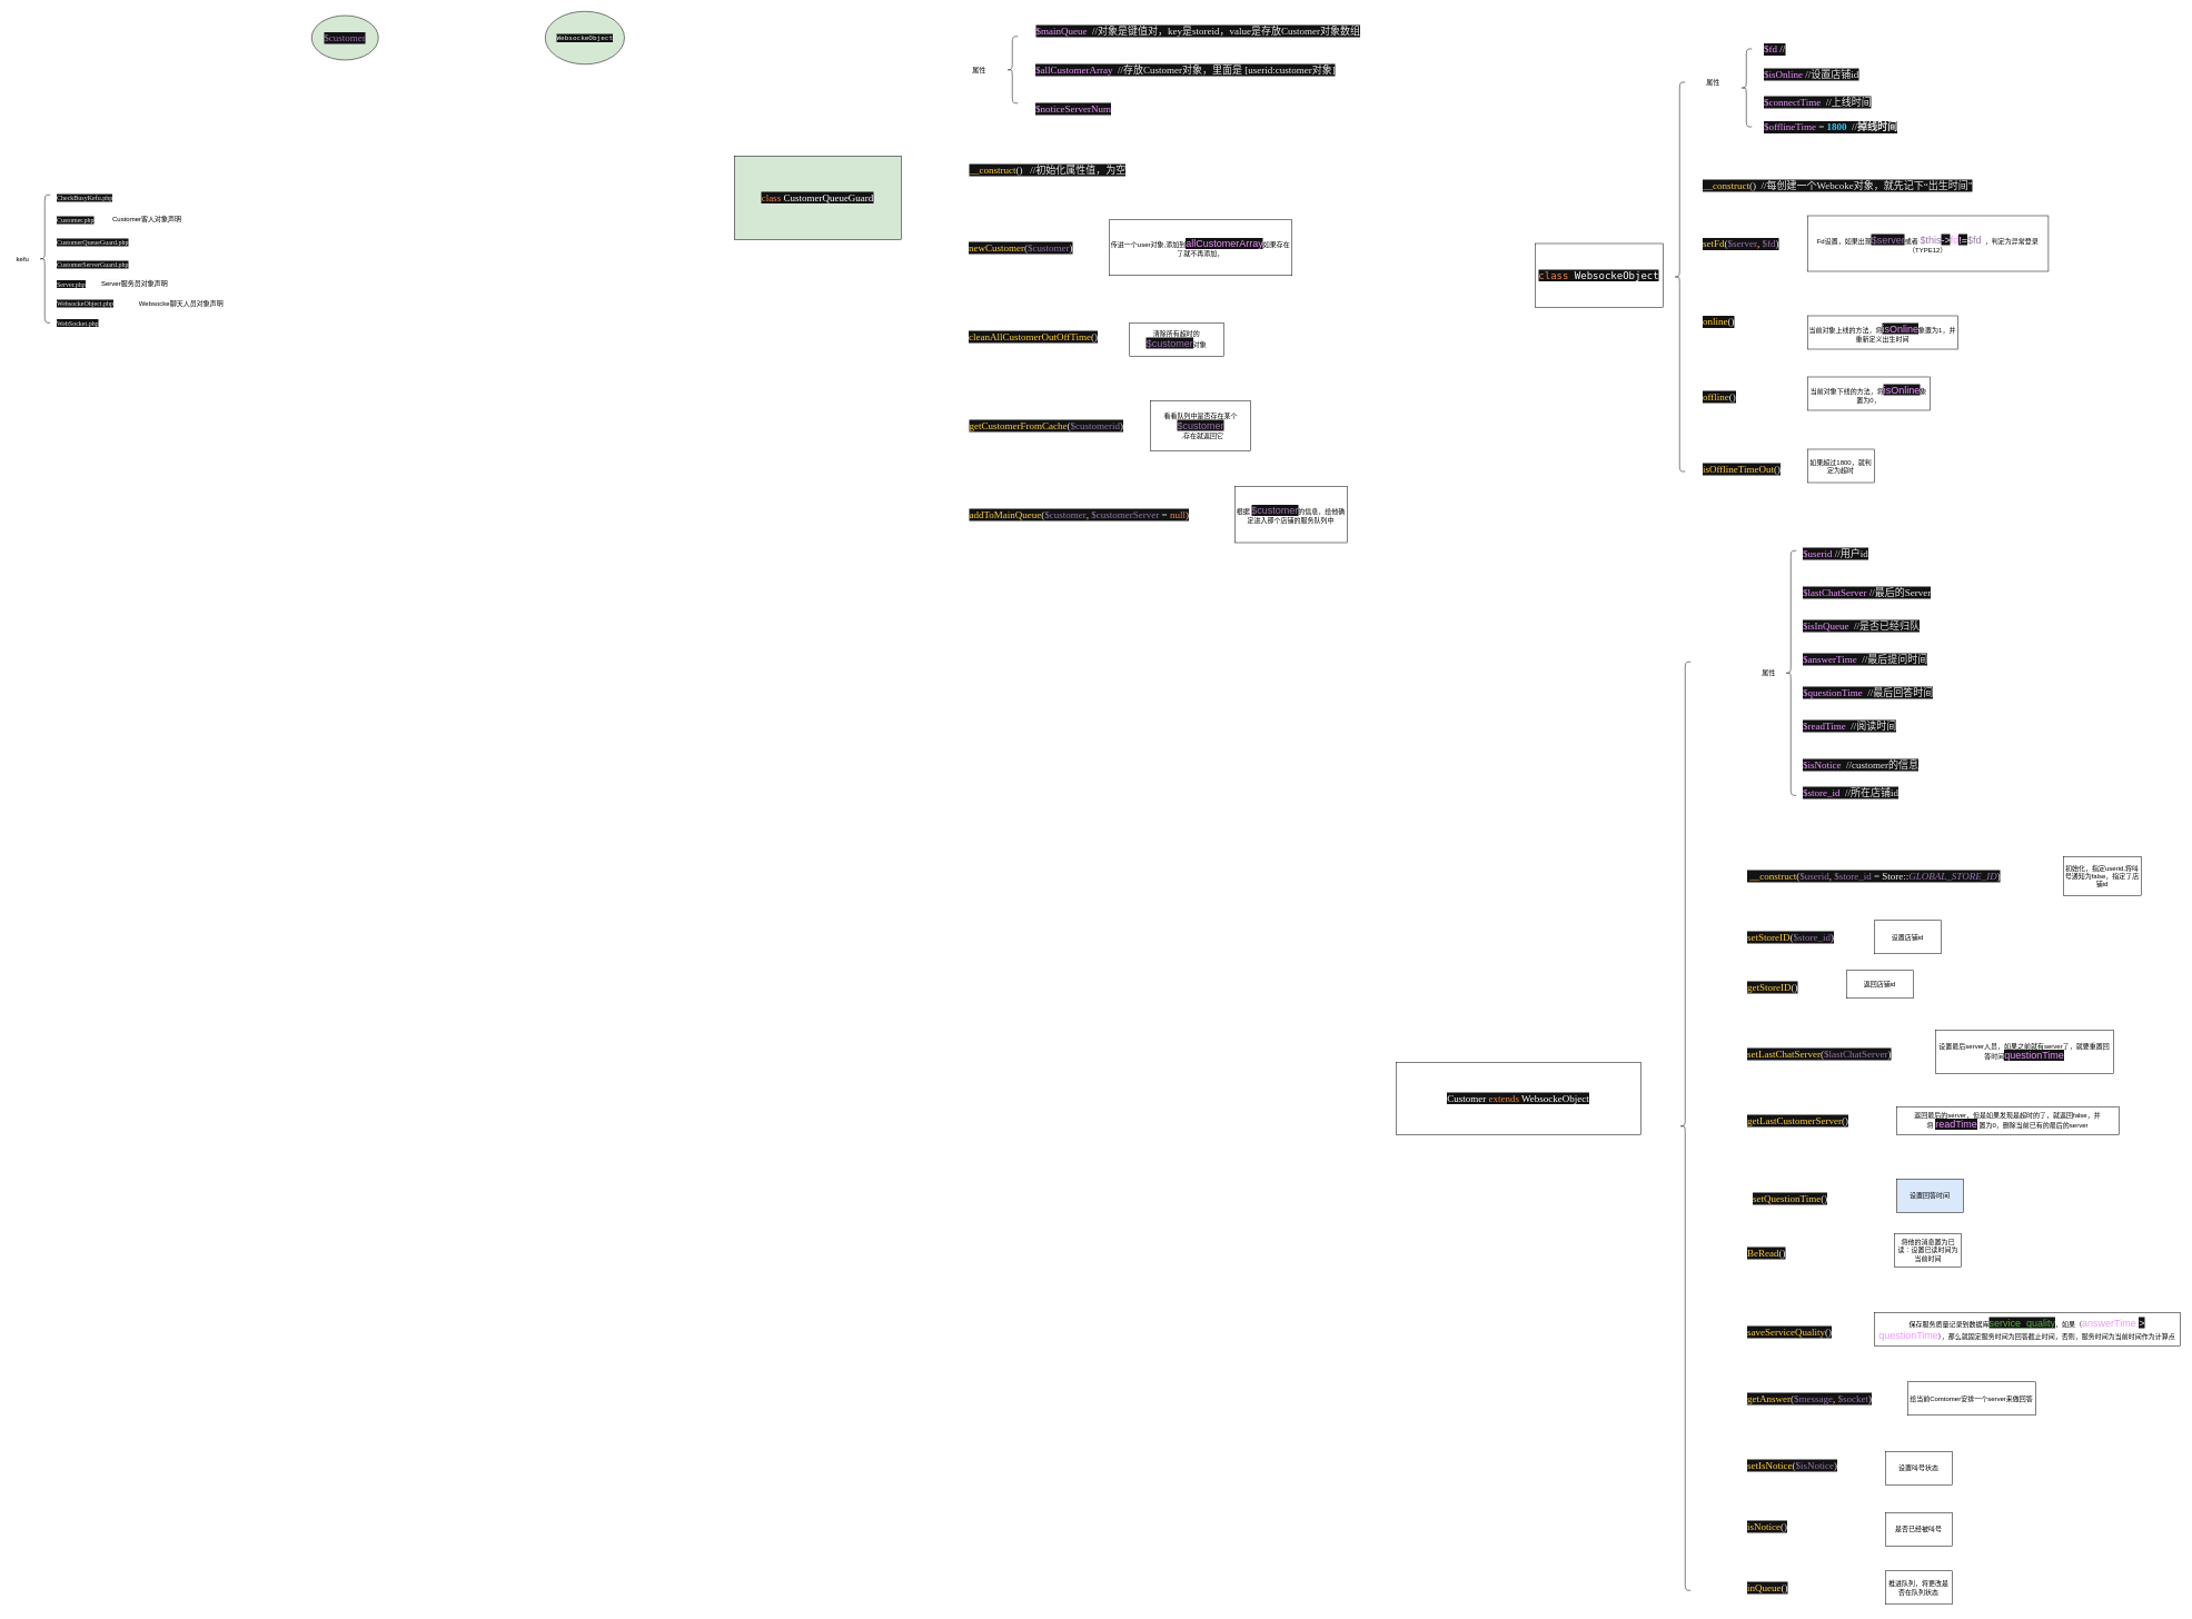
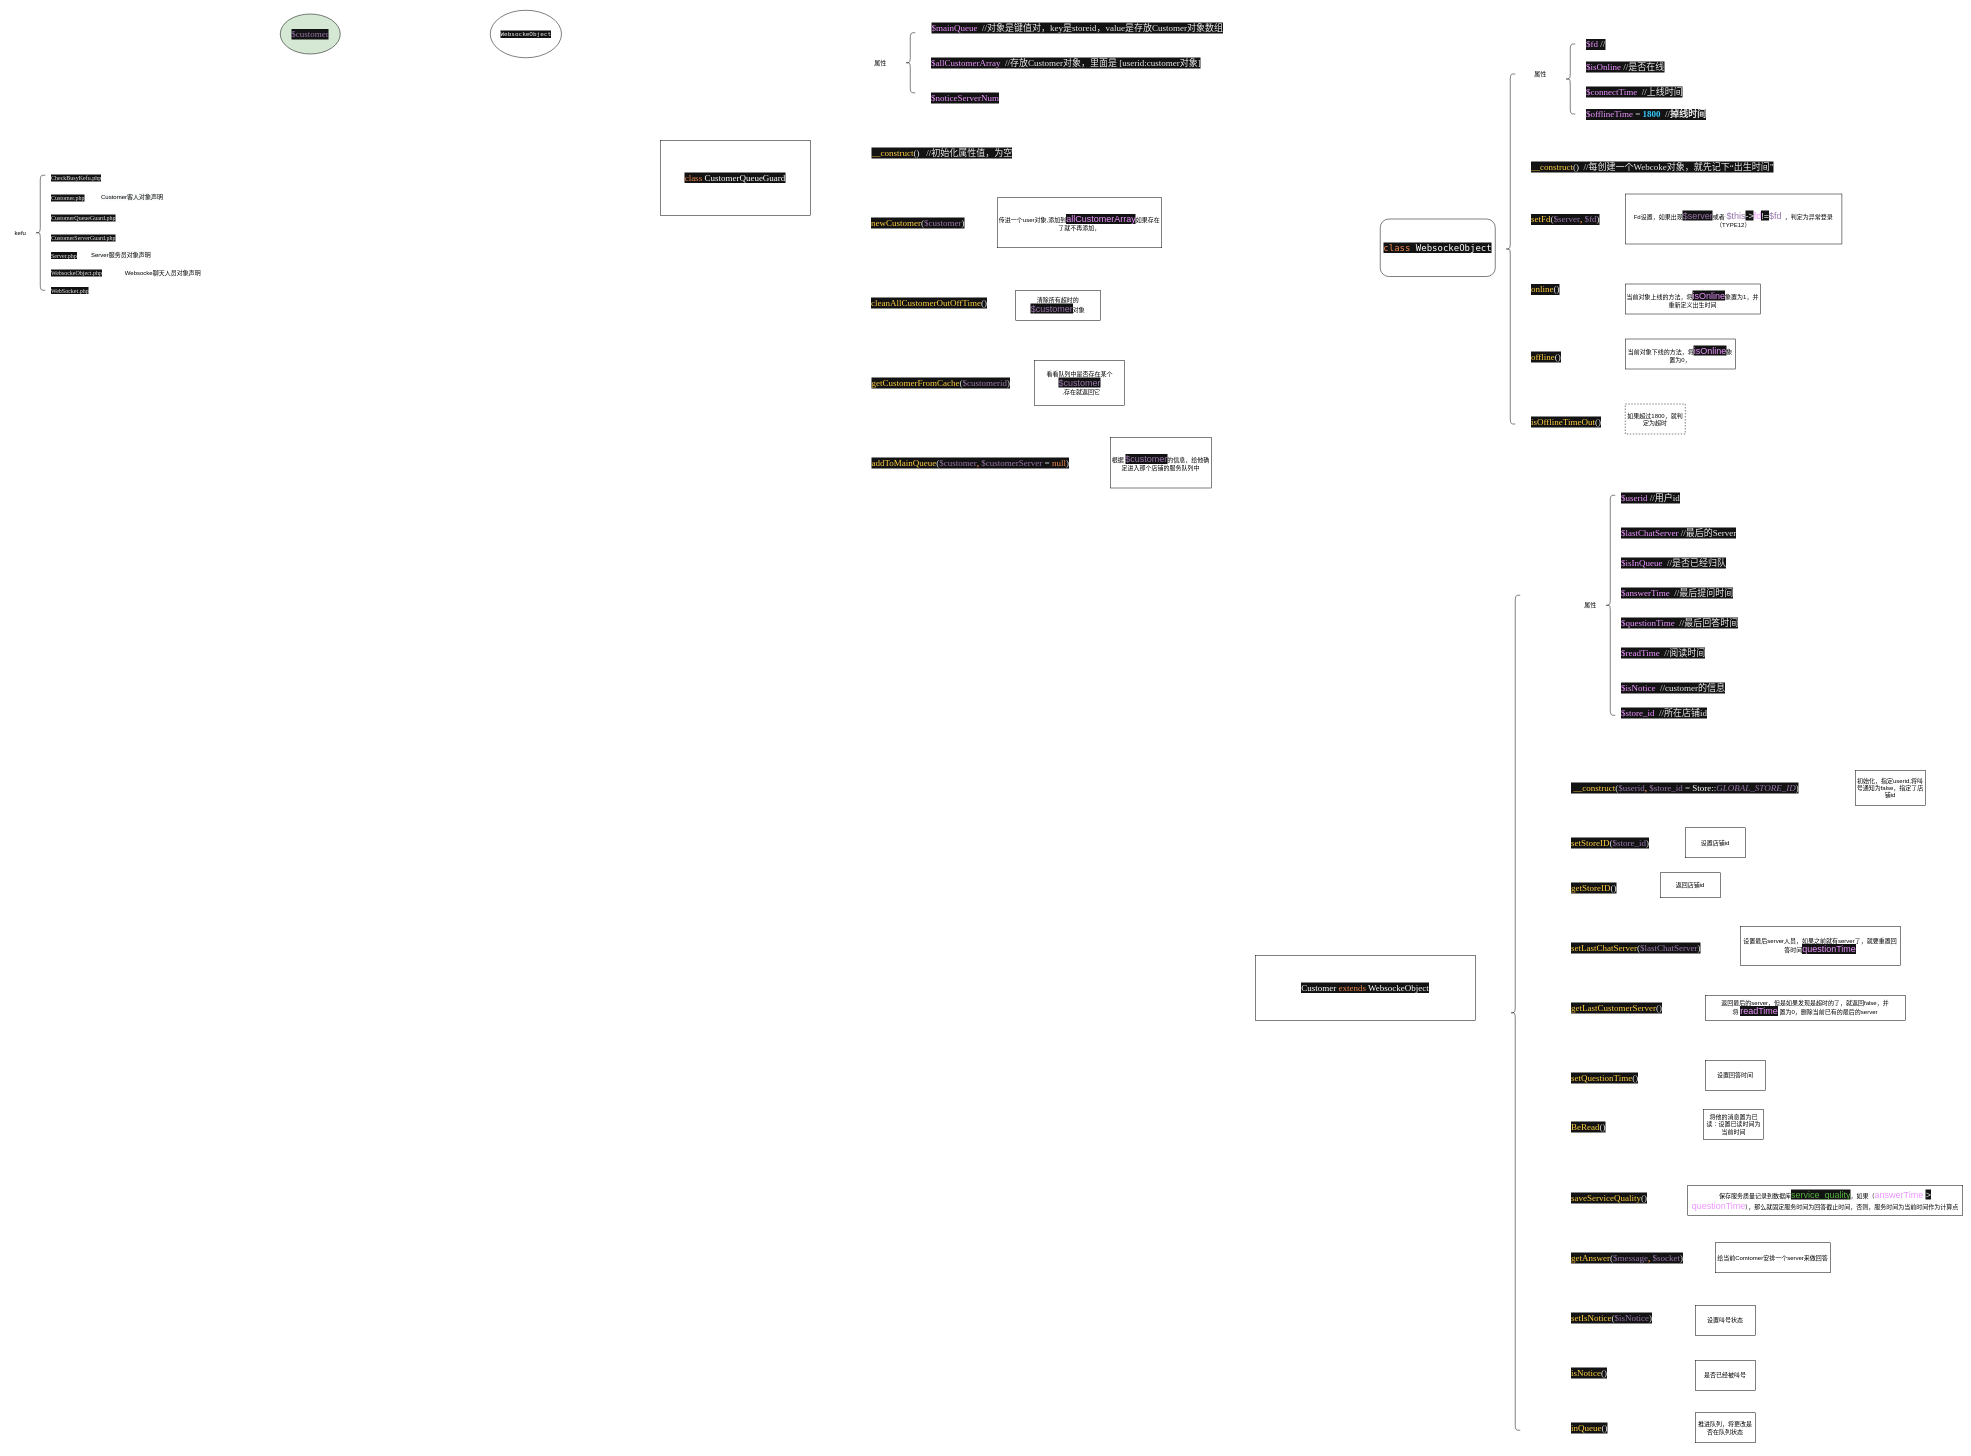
- <mxCell id="31" value="&lt;pre style=&quot;color: rgb(235 , 235 , 235) ; font-size: 13.5pt&quot;&gt;&lt;pre style=&quot;font-size: 13.5pt&quot;&gt;&lt;pre style=&quot;font-size: 13.5pt&quot;&gt;&lt;pre style=&quot;background-color: rgb(19 , 19 , 20) ; font-size: 9pt&quot;&gt;WebsockeObject&lt;/pre&gt;&lt;/pre&gt;&lt;/pre&gt;&lt;/pre&gt;" style="ellipse;whiteSpace=wrap;html=1;fillColor=#d5e8d4;" vertex="1" parent="1"><mxGeometry x="980" y="20" width="142.5" height="95" as="geometry" /></mxCell>
+ <mxCell id="31" value="&lt;pre style=&quot;color: rgb(235 , 235 , 235) ; font-size: 13.5pt&quot;&gt;&lt;pre style=&quot;font-size: 13.5pt&quot;&gt;&lt;pre style=&quot;font-size: 13.5pt&quot;&gt;&lt;pre style=&quot;background-color: rgb(19 , 19 , 20) ; font-size: 9pt&quot;&gt;WebsockeObject&lt;/pre&gt;&lt;/pre&gt;&lt;/pre&gt;&lt;/pre&gt;" style="ellipse;whiteSpace=wrap;html=1;" vertex="1" parent="1"><mxGeometry x="980" y="20" width="142.5" height="95" as="geometry" /></mxCell>
- <mxCell id="17" value="&lt;pre style=&quot;background-color: #131314 ; color: #ebebeb ; font-family: &amp;#34;宋体&amp;#34; ; font-size: 13.5pt&quot;&gt;&lt;span style=&quot;color: #ed94ff&quot;&gt;$isOnline &lt;/span&gt;//设置店铺id&lt;/pre&gt;" style="text;whiteSpace=wrap;html=1;" vertex="1" parent="1"><mxGeometry x="3170" y="97.5" width="380" height="70" as="geometry" /></mxCell>
+ <mxCell id="17" value="&lt;pre style=&quot;background-color: #131314 ; color: #ebebeb ; font-family: &amp;#34;宋体&amp;#34; ; font-size: 13.5pt&quot;&gt;&lt;span style=&quot;color: #ed94ff&quot;&gt;$isOnline &lt;/span&gt;//是否在线&lt;/pre&gt;" style="text;whiteSpace=wrap;html=1;" vertex="1" parent="1"><mxGeometry x="3170" y="97.5" width="380" height="70" as="geometry" /></mxCell>
- <mxCell id="2" value="&lt;pre style=&quot;background-color: #131314 ; color: #ebebeb ; font-family: &amp;#34;宋体&amp;#34; ; font-size: 13.5pt&quot;&gt;&lt;span style=&quot;color: #ed864a&quot;&gt;class &lt;/span&gt;&lt;span style=&quot;color: #ffffff&quot;&gt;CustomerQueueGuard&lt;/span&gt;&lt;/pre&gt;" style="whiteSpace=wrap;html=1;fillColor=#d5e8d4;" vertex="1" parent="1"><mxGeometry x="1320" y="280" width="300" height="150" as="geometry" /></mxCell>
+ <mxCell id="2" value="&lt;pre style=&quot;background-color: #131314 ; color: #ebebeb ; font-family: &amp;#34;宋体&amp;#34; ; font-size: 13.5pt&quot;&gt;&lt;span style=&quot;color: #ed864a&quot;&gt;class &lt;/span&gt;&lt;span style=&quot;color: #ffffff&quot;&gt;CustomerQueueGuard&lt;/span&gt;&lt;/pre&gt;" style="whiteSpace=wrap;html=1;" vertex="1" parent="1"><mxGeometry x="1320" y="280" width="300" height="150" as="geometry" /></mxCell>
- <mxCell id="13" value="&lt;pre style=&quot;background-color: #131314 ; color: #ebebeb ; font-family: &amp;#34;宋体&amp;#34; ; font-size: 13.5pt&quot;&gt;&lt;pre style=&quot;font-size: 13.5pt&quot;&gt;&lt;span style=&quot;color: #ed864a&quot;&gt;class &lt;/span&gt;&lt;span style=&quot;color: #ffffff&quot;&gt;WebsockeObject&lt;/span&gt;&lt;/pre&gt;&lt;/pre&gt;" style="whiteSpace=wrap;html=1;" vertex="1" parent="1"><mxGeometry x="2760" y="437.5" width="230" height="115" as="geometry" /></mxCell>
+ <mxCell id="13" value="&lt;pre style=&quot;background-color: #131314 ; color: #ebebeb ; font-family: &amp;#34;宋体&amp;#34; ; font-size: 13.5pt&quot;&gt;&lt;pre style=&quot;font-size: 13.5pt&quot;&gt;&lt;span style=&quot;color: #ed864a&quot;&gt;class &lt;/span&gt;&lt;span style=&quot;color: #ffffff&quot;&gt;WebsockeObject&lt;/span&gt;&lt;/pre&gt;&lt;/pre&gt;" style="whiteSpace=wrap;html=1;rounded=1;" vertex="1" parent="1"><mxGeometry x="2760" y="437.5" width="230" height="115" as="geometry" /></mxCell>
- <mxCell id="28" value="如果超过1800，就判定为超时" style="whiteSpace=wrap;html=1;" vertex="1" parent="1"><mxGeometry x="3250" y="807.5" width="120" height="60" as="geometry" /></mxCell>
+ <mxCell id="28" value="如果超过1800，就判定为超时" style="whiteSpace=wrap;html=1;dashed=1;" vertex="1" parent="1"><mxGeometry x="3250" y="807.5" width="120" height="60" as="geometry" /></mxCell>
- <mxCell id="70" value="设置回答时间" style="whiteSpace=wrap;html=1;fillColor=#dae8fc;" vertex="1" parent="1"><mxGeometry x="3410" y="2120" width="120" height="60" as="geometry" /></mxCell>
+ <mxCell id="70" value="设置回答时间" style="whiteSpace=wrap;html=1;" vertex="1" parent="1"><mxGeometry x="3410" y="2120" width="120" height="60" as="geometry" /></mxCell>
- <mxCell id="69" value="&lt;pre style=&quot;background-color: #131314 ; color: #ebebeb ; font-family: &amp;quot;宋体&amp;quot; ; font-size: 13.5pt&quot;&gt;&lt;span style=&quot;color: #ffcf40&quot;&gt;setQuestionTime&lt;/span&gt;()&lt;/pre&gt;" style="text;whiteSpace=wrap;html=1;" vertex="1" parent="1"><mxGeometry x="3150" y="2120" width="180" height="70" as="geometry" /></mxCell>
+ <mxCell id="69" value="&lt;pre style=&quot;background-color: #131314 ; color: #ebebeb ; font-family: &amp;quot;宋体&amp;quot; ; font-size: 13.5pt&quot;&gt;&lt;span style=&quot;color: #ffcf40&quot;&gt;setQuestionTime&lt;/span&gt;()&lt;/pre&gt;" style="text;whiteSpace=wrap;html=1;" vertex="1" parent="1"><mxGeometry x="3140" y="2120" width="180" height="70" as="geometry" /></mxCell>
- <mxCell id="75" value="保存服务质量记录到数据库&lt;span style=&quot;color: rgb(84 , 179 , 62) ; background-color: rgb(19 , 19 , 20) ; font-size: 13.5pt&quot;&gt;service_quality&lt;/span&gt;&lt;span&gt;，如果（&lt;/span&gt;&lt;span style=&quot;font-size: 13.5pt ; color: rgb(237 , 148 , 255)&quot;&gt;answerTime &lt;/span&gt;&lt;span style=&quot;background-color: rgb(19 , 19 , 20) ; color: rgb(235 , 235 , 235) ; font-size: 13.5pt&quot;&gt;&amp;gt; &lt;/span&gt;&lt;span style=&quot;font-size: 13.5pt ; color: rgb(237 , 148 , 255)&quot;&gt;questionTime&lt;/span&gt;&lt;span&gt;），那么就固定服务时间为回答截止时间，否则，服务时间为当前时间作为计算点&lt;/span&gt;" style="whiteSpace=wrap;html=1;" vertex="1" parent="1"><mxGeometry x="3370" y="2360" width="550" height="60" as="geometry" /></mxCell>
+ <mxCell id="75" value="保存服务质量记录到数据库&lt;span style=&quot;color: rgb(84 , 179 , 62) ; background-color: rgb(19 , 19 , 20) ; font-size: 13.5pt&quot;&gt;service_quality&lt;/span&gt;&lt;span&gt;，如果（&lt;/span&gt;&lt;span style=&quot;font-size: 13.5pt ; color: rgb(237 , 148 , 255)&quot;&gt;answerTime &lt;/span&gt;&lt;span style=&quot;background-color: rgb(19 , 19 , 20) ; color: rgb(235 , 235 , 235) ; font-size: 13.5pt&quot;&gt;&amp;gt; &lt;/span&gt;&lt;span style=&quot;font-size: 13.5pt ; color: rgb(237 , 148 , 255)&quot;&gt;questionTime&lt;/span&gt;&lt;span&gt;），那么就固定服务时间为回答截止时间，否则，服务时间为当前时间作为计算点&lt;/span&gt;" style="whiteSpace=wrap;html=1;" vertex="1" parent="1"><mxGeometry x="3375" y="2370" width="550" height="60" as="geometry" /></mxCell>
